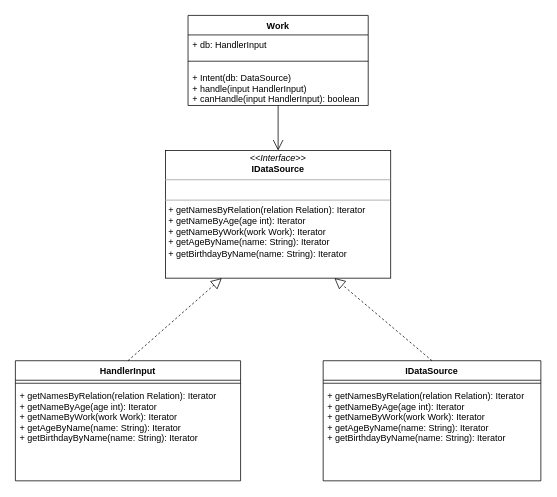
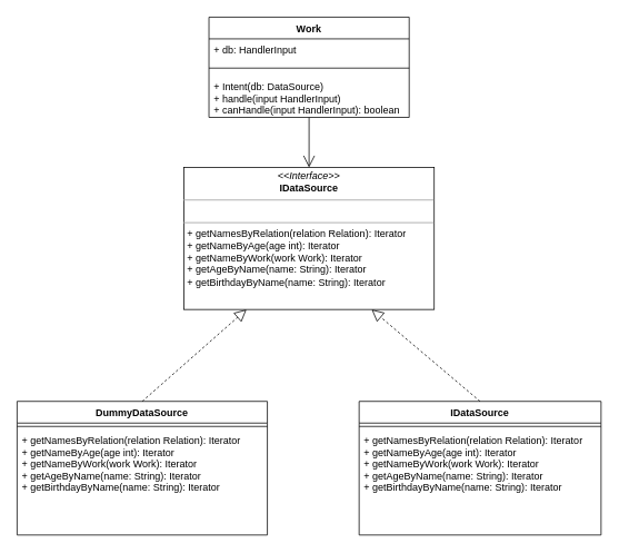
- <mxCell id="3" value="HandlerInput" style="swimlane;fontStyle=1;align=center;verticalAlign=top;childLayout=stackLayout;horizontal=1;startSize=26;horizontalStack=0;resizeParent=1;resizeParentMax=0;resizeLast=0;collapsible=1;marginBottom=0;" parent="1" vertex="1"><mxGeometry x="20" y="480" width="300" height="160" as="geometry" /></mxCell>
+ <mxCell id="3" value="DummyDataSource" style="swimlane;fontStyle=1;align=center;verticalAlign=top;childLayout=stackLayout;horizontal=1;startSize=26;horizontalStack=0;resizeParent=1;resizeParentMax=0;resizeLast=0;collapsible=1;marginBottom=0;" parent="1" vertex="1"><mxGeometry x="20" y="480" width="300" height="160" as="geometry" /></mxCell>
